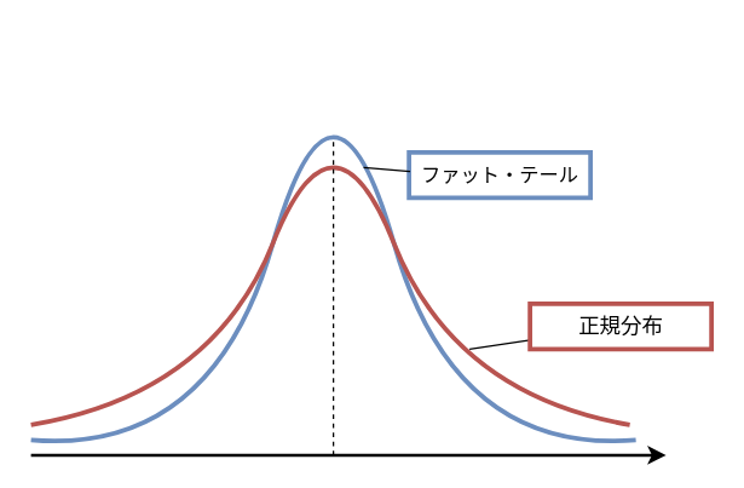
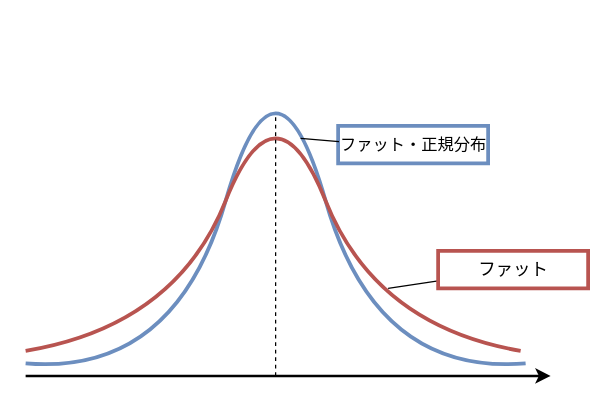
- <mxCell id="7" value="ファット・テール" style="text;strokeColor=none;align=center;fillColor=none;html=1;verticalAlign=middle;whiteSpace=wrap;rounded=0;fontSize=13;" vertex="1" parent="1"><mxGeometry x="267.5" y="100" width="125" height="30" as="geometry" /></mxCell>
+ <mxCell id="7" value="ファット・正規分布" style="text;strokeColor=none;align=center;fillColor=none;html=1;verticalAlign=middle;whiteSpace=wrap;rounded=0;fontSize=13;" vertex="1" parent="1"><mxGeometry x="267.5" y="100" width="125" height="30" as="geometry" /></mxCell>
- <mxCell id="11" value="正規分布" style="text;strokeColor=none;align=center;fillColor=none;html=1;verticalAlign=middle;whiteSpace=wrap;rounded=0;fontSize=14;" vertex="1" parent="1"><mxGeometry x="357.5" y="200" width="105" height="30" as="geometry" /></mxCell>
+ <mxCell id="11" value="ファット" style="text;strokeColor=none;align=center;fillColor=none;html=1;verticalAlign=middle;whiteSpace=wrap;rounded=0;fontSize=14;" vertex="1" parent="1"><mxGeometry x="357.5" y="200" width="105" height="30" as="geometry" /></mxCell>
